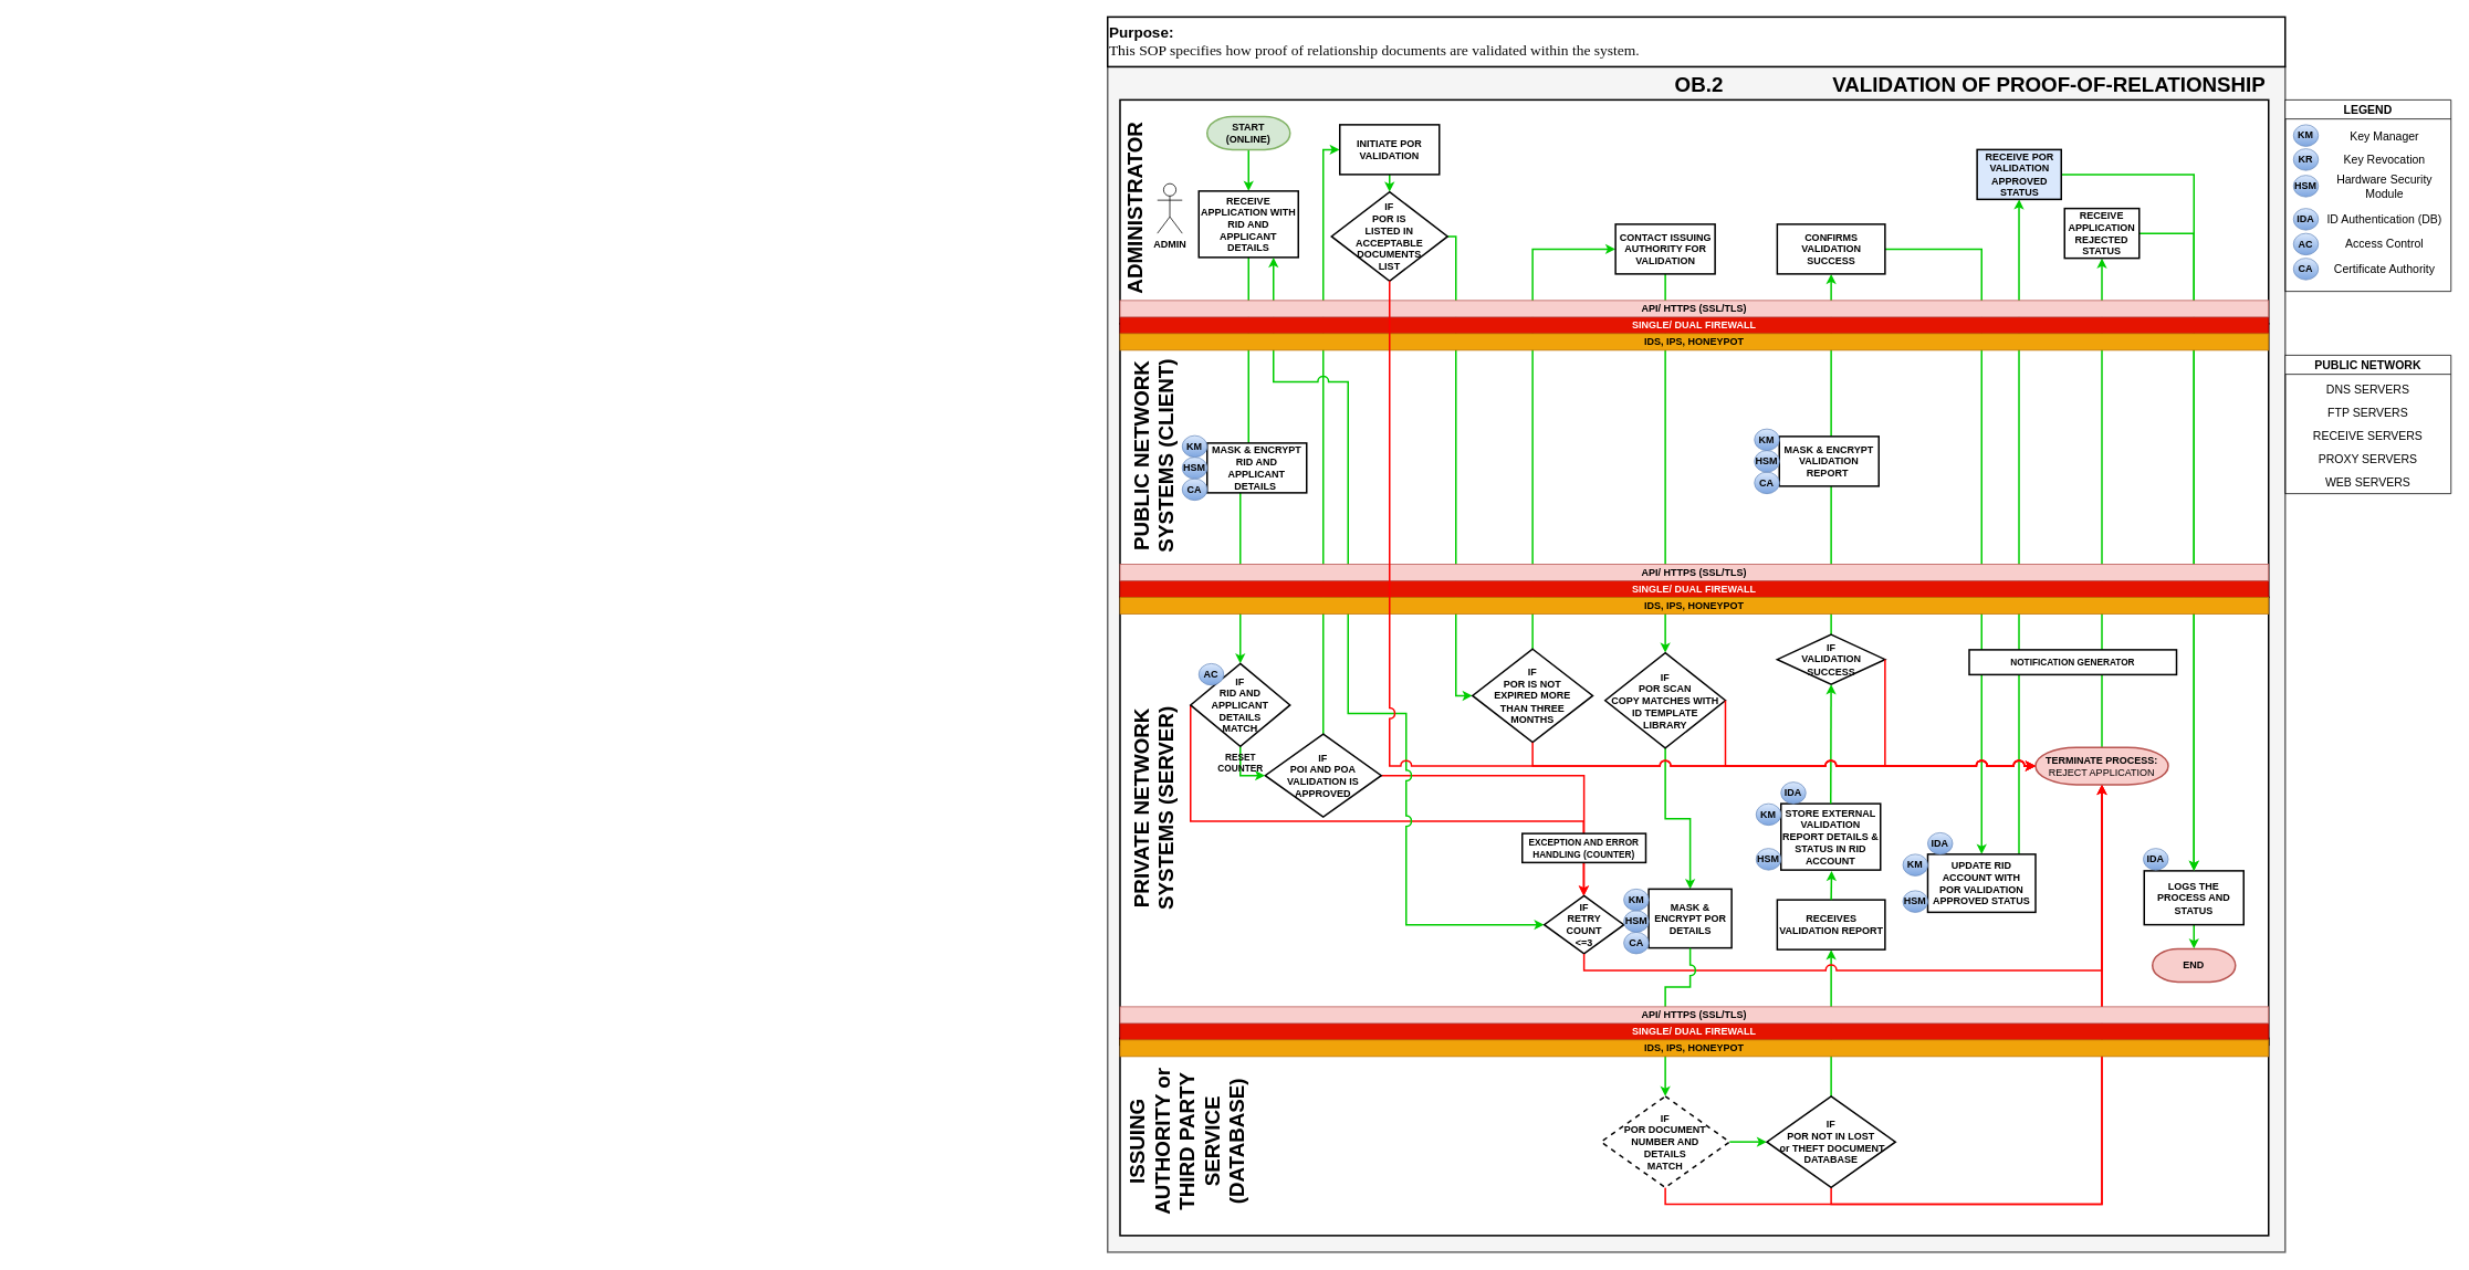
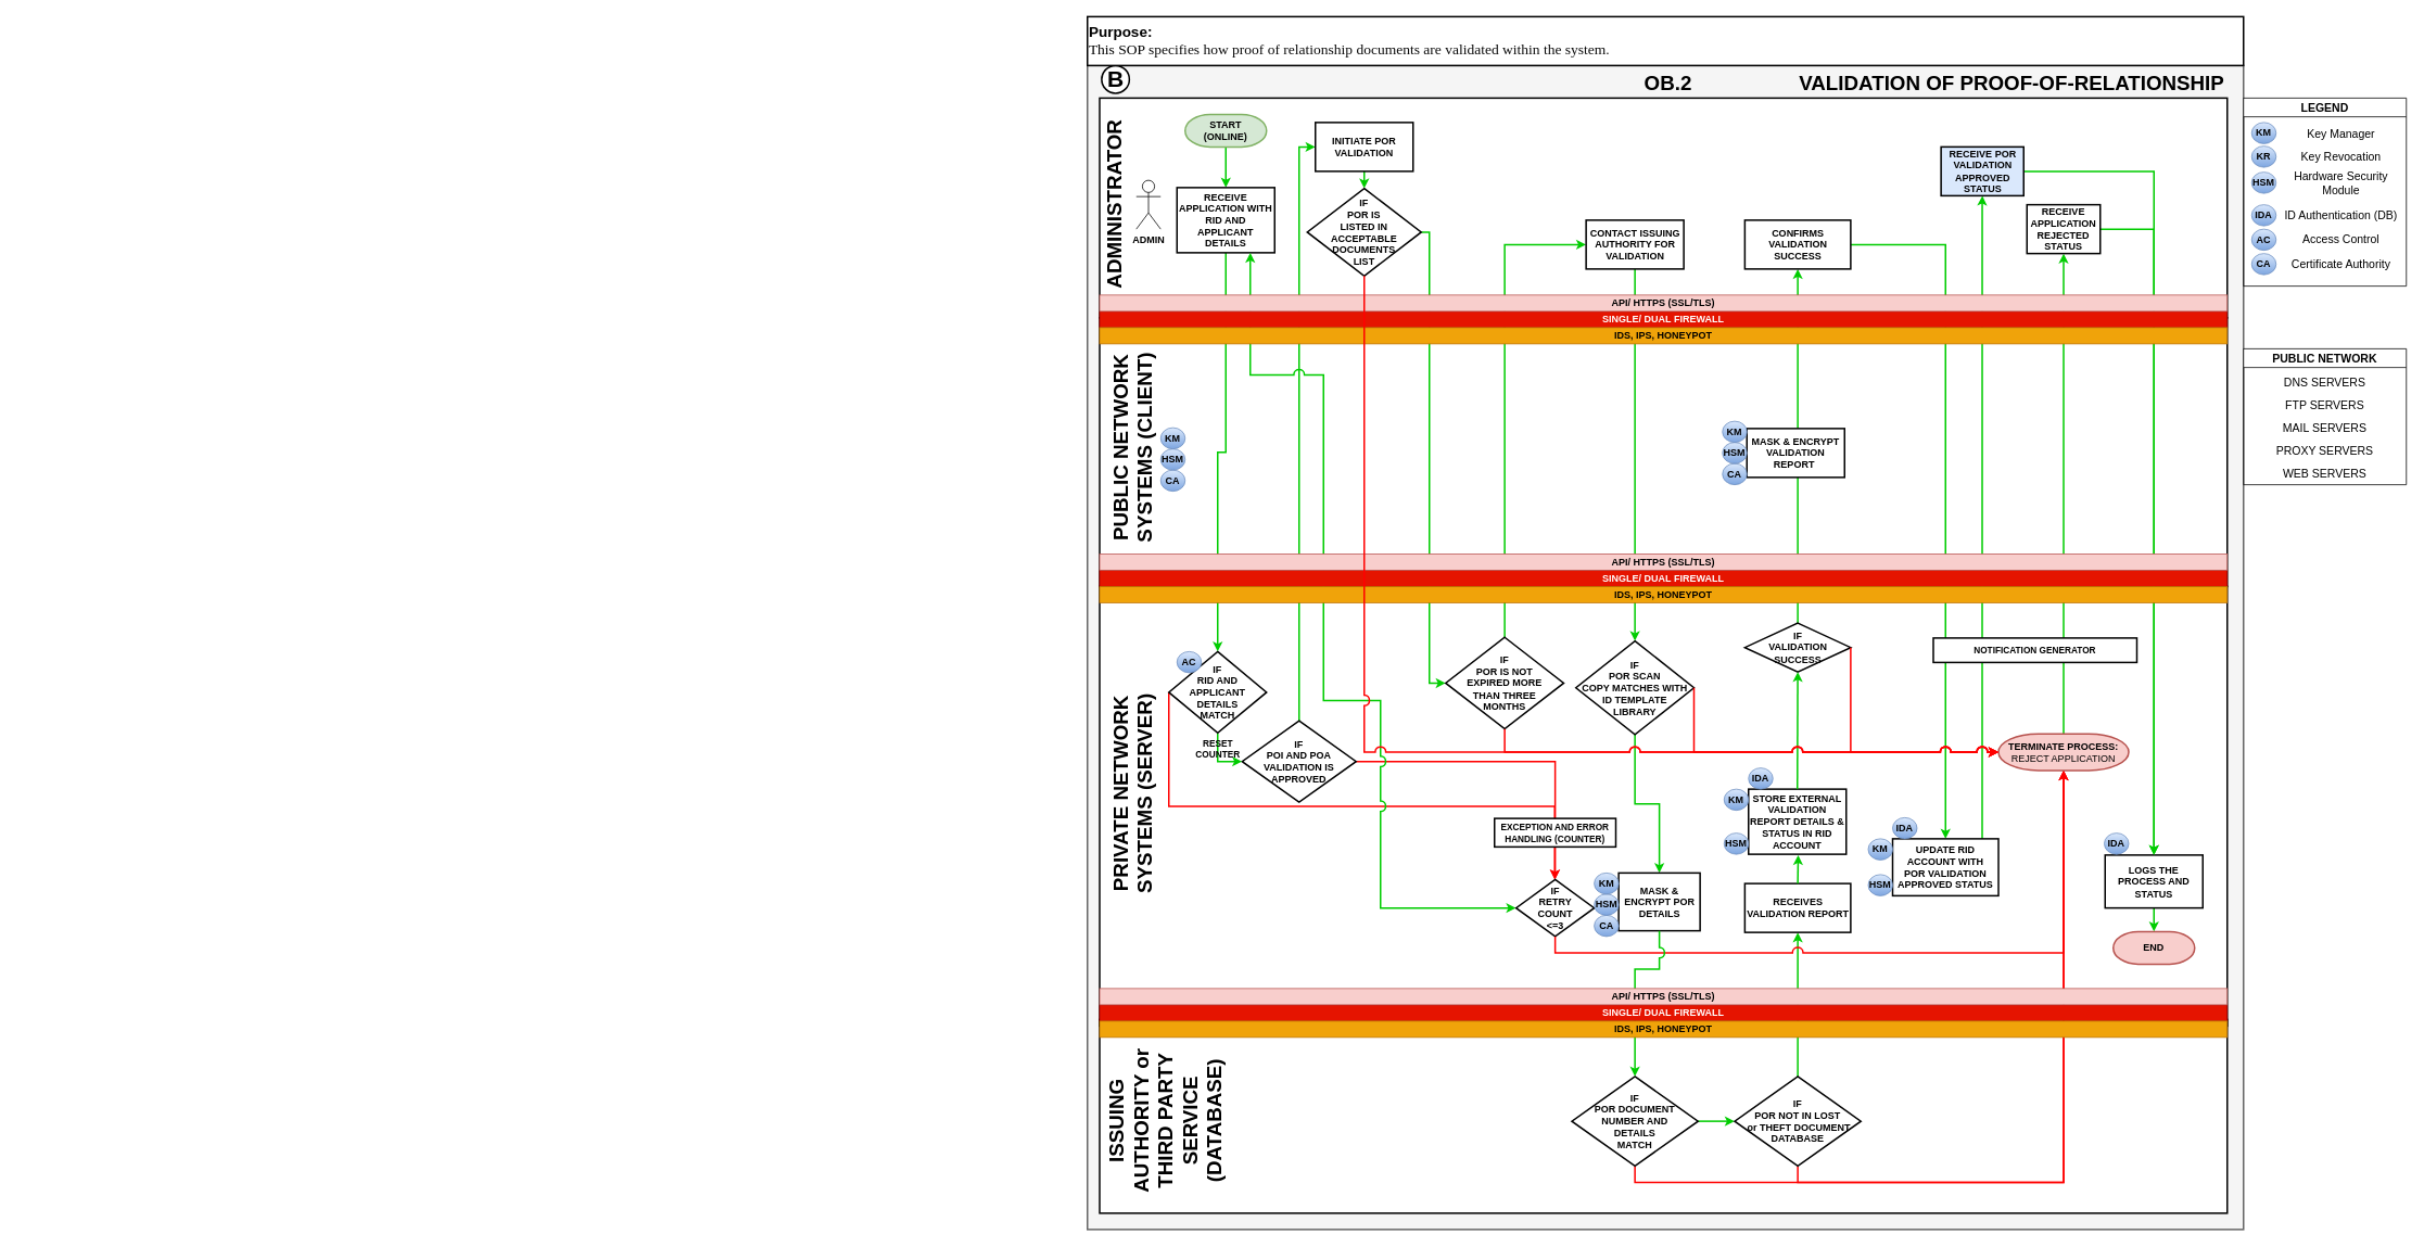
+ <mxCell id="13" value="B" style="ellipse;whiteSpace=wrap;html=1;aspect=fixed;fontSize=28;fontColor=default;strokeWidth=2;fontStyle=1" parent="1" vertex="1"><mxGeometry x="1352.5" y="80" width="34" height="34" as="geometry" /></mxCell>
- <mxCell id="58" value="RECEIVE SERVERS" style="text;html=1;strokeColor=none;fillColor=none;align=center;verticalAlign=middle;whiteSpace=wrap;rounded=0;fontSize=14;" parent="55" vertex="1"><mxGeometry y="83" width="200" height="28" as="geometry" /></mxCell>
+ <mxCell id="58" value="MAIL SERVERS" style="text;html=1;strokeColor=none;fillColor=none;align=center;verticalAlign=middle;whiteSpace=wrap;rounded=0;fontSize=14;" parent="55" vertex="1"><mxGeometry y="83" width="200" height="28" as="geometry" /></mxCell>
- <mxCell id="51" value="MASK &amp;amp; ENCRYPT RID AND APPLICANT DETAILS&amp;nbsp;" style="rounded=0;whiteSpace=wrap;html=1;fontStyle=1;strokeWidth=2;" parent="50" vertex="1"><mxGeometry x="30" y="9" width="120" height="60" as="geometry" /></mxCell>
- <mxCell id="35" value="IF &lt;br&gt;POR DOCUMENT NUMBER AND &lt;br&gt;DETAILS &lt;br&gt;MATCH" style="rhombus;whiteSpace=wrap;html=1;rounded=0;strokeWidth=2;fontStyle=1;dashed=1;" parent="1" vertex="1"><mxGeometry x="1930" y="1322" width="155" height="110" as="geometry" /></mxCell>
+ <mxCell id="35" value="IF &lt;br&gt;POR DOCUMENT NUMBER AND &lt;br&gt;DETAILS &lt;br&gt;MATCH" style="rhombus;whiteSpace=wrap;html=1;rounded=0;strokeWidth=2;fontStyle=1;" parent="1" vertex="1"><mxGeometry x="1930" y="1322" width="155" height="110" as="geometry" /></mxCell>
